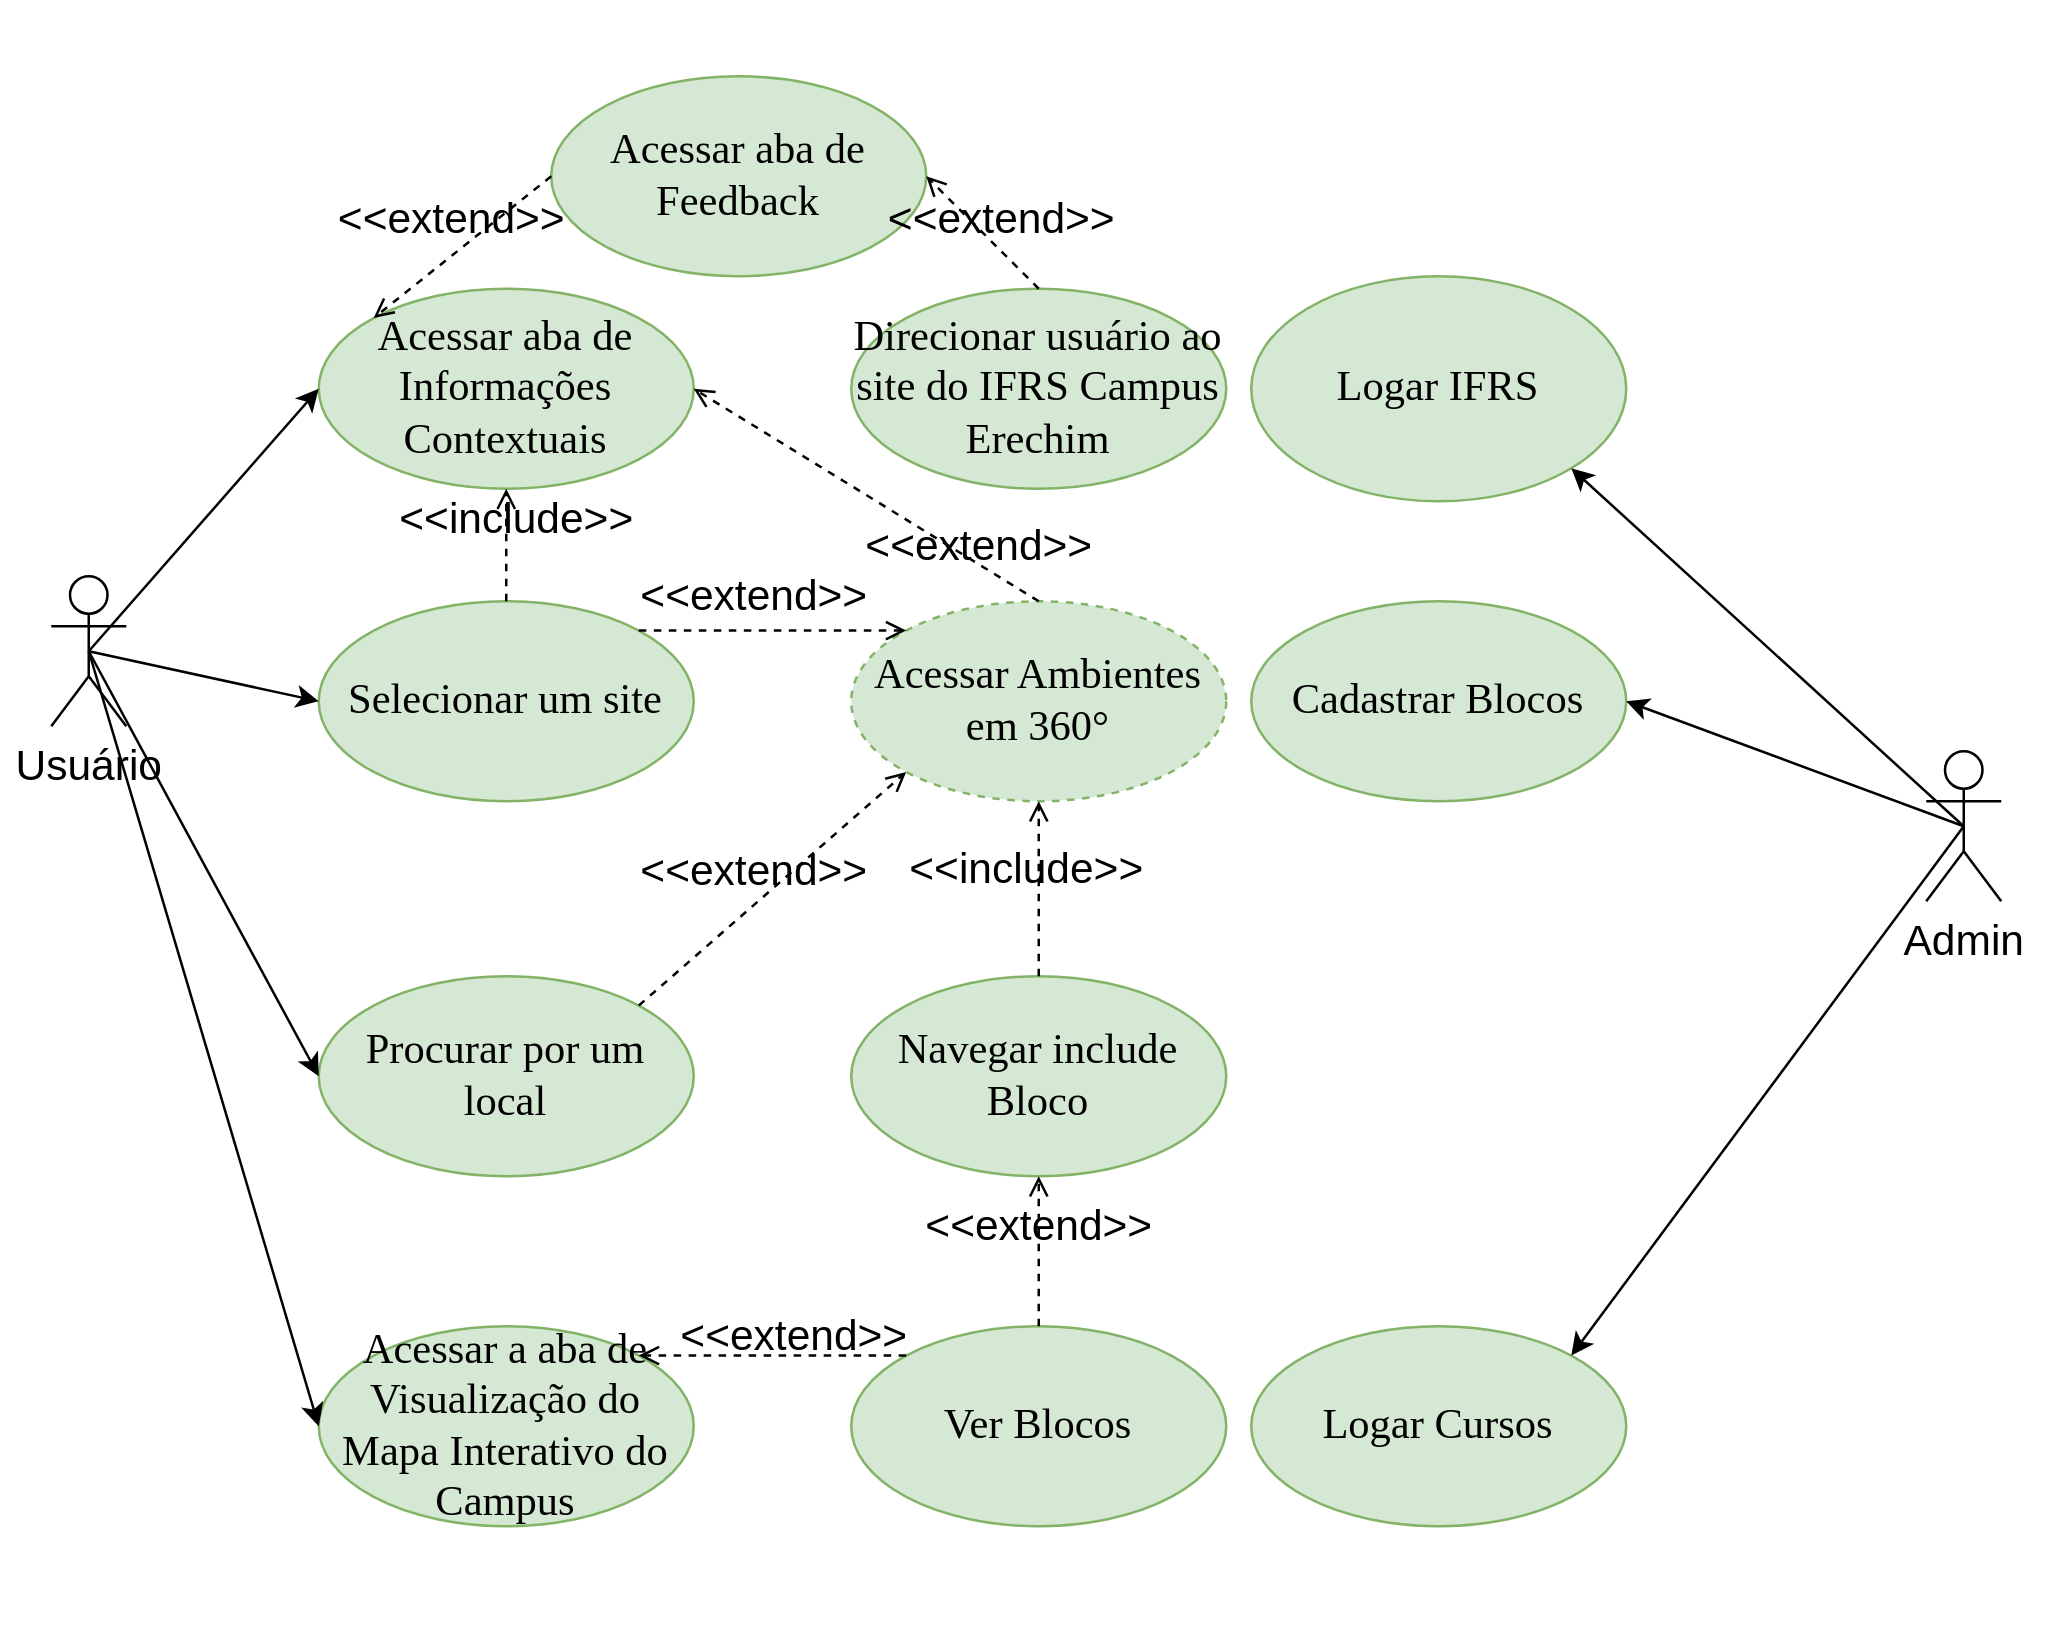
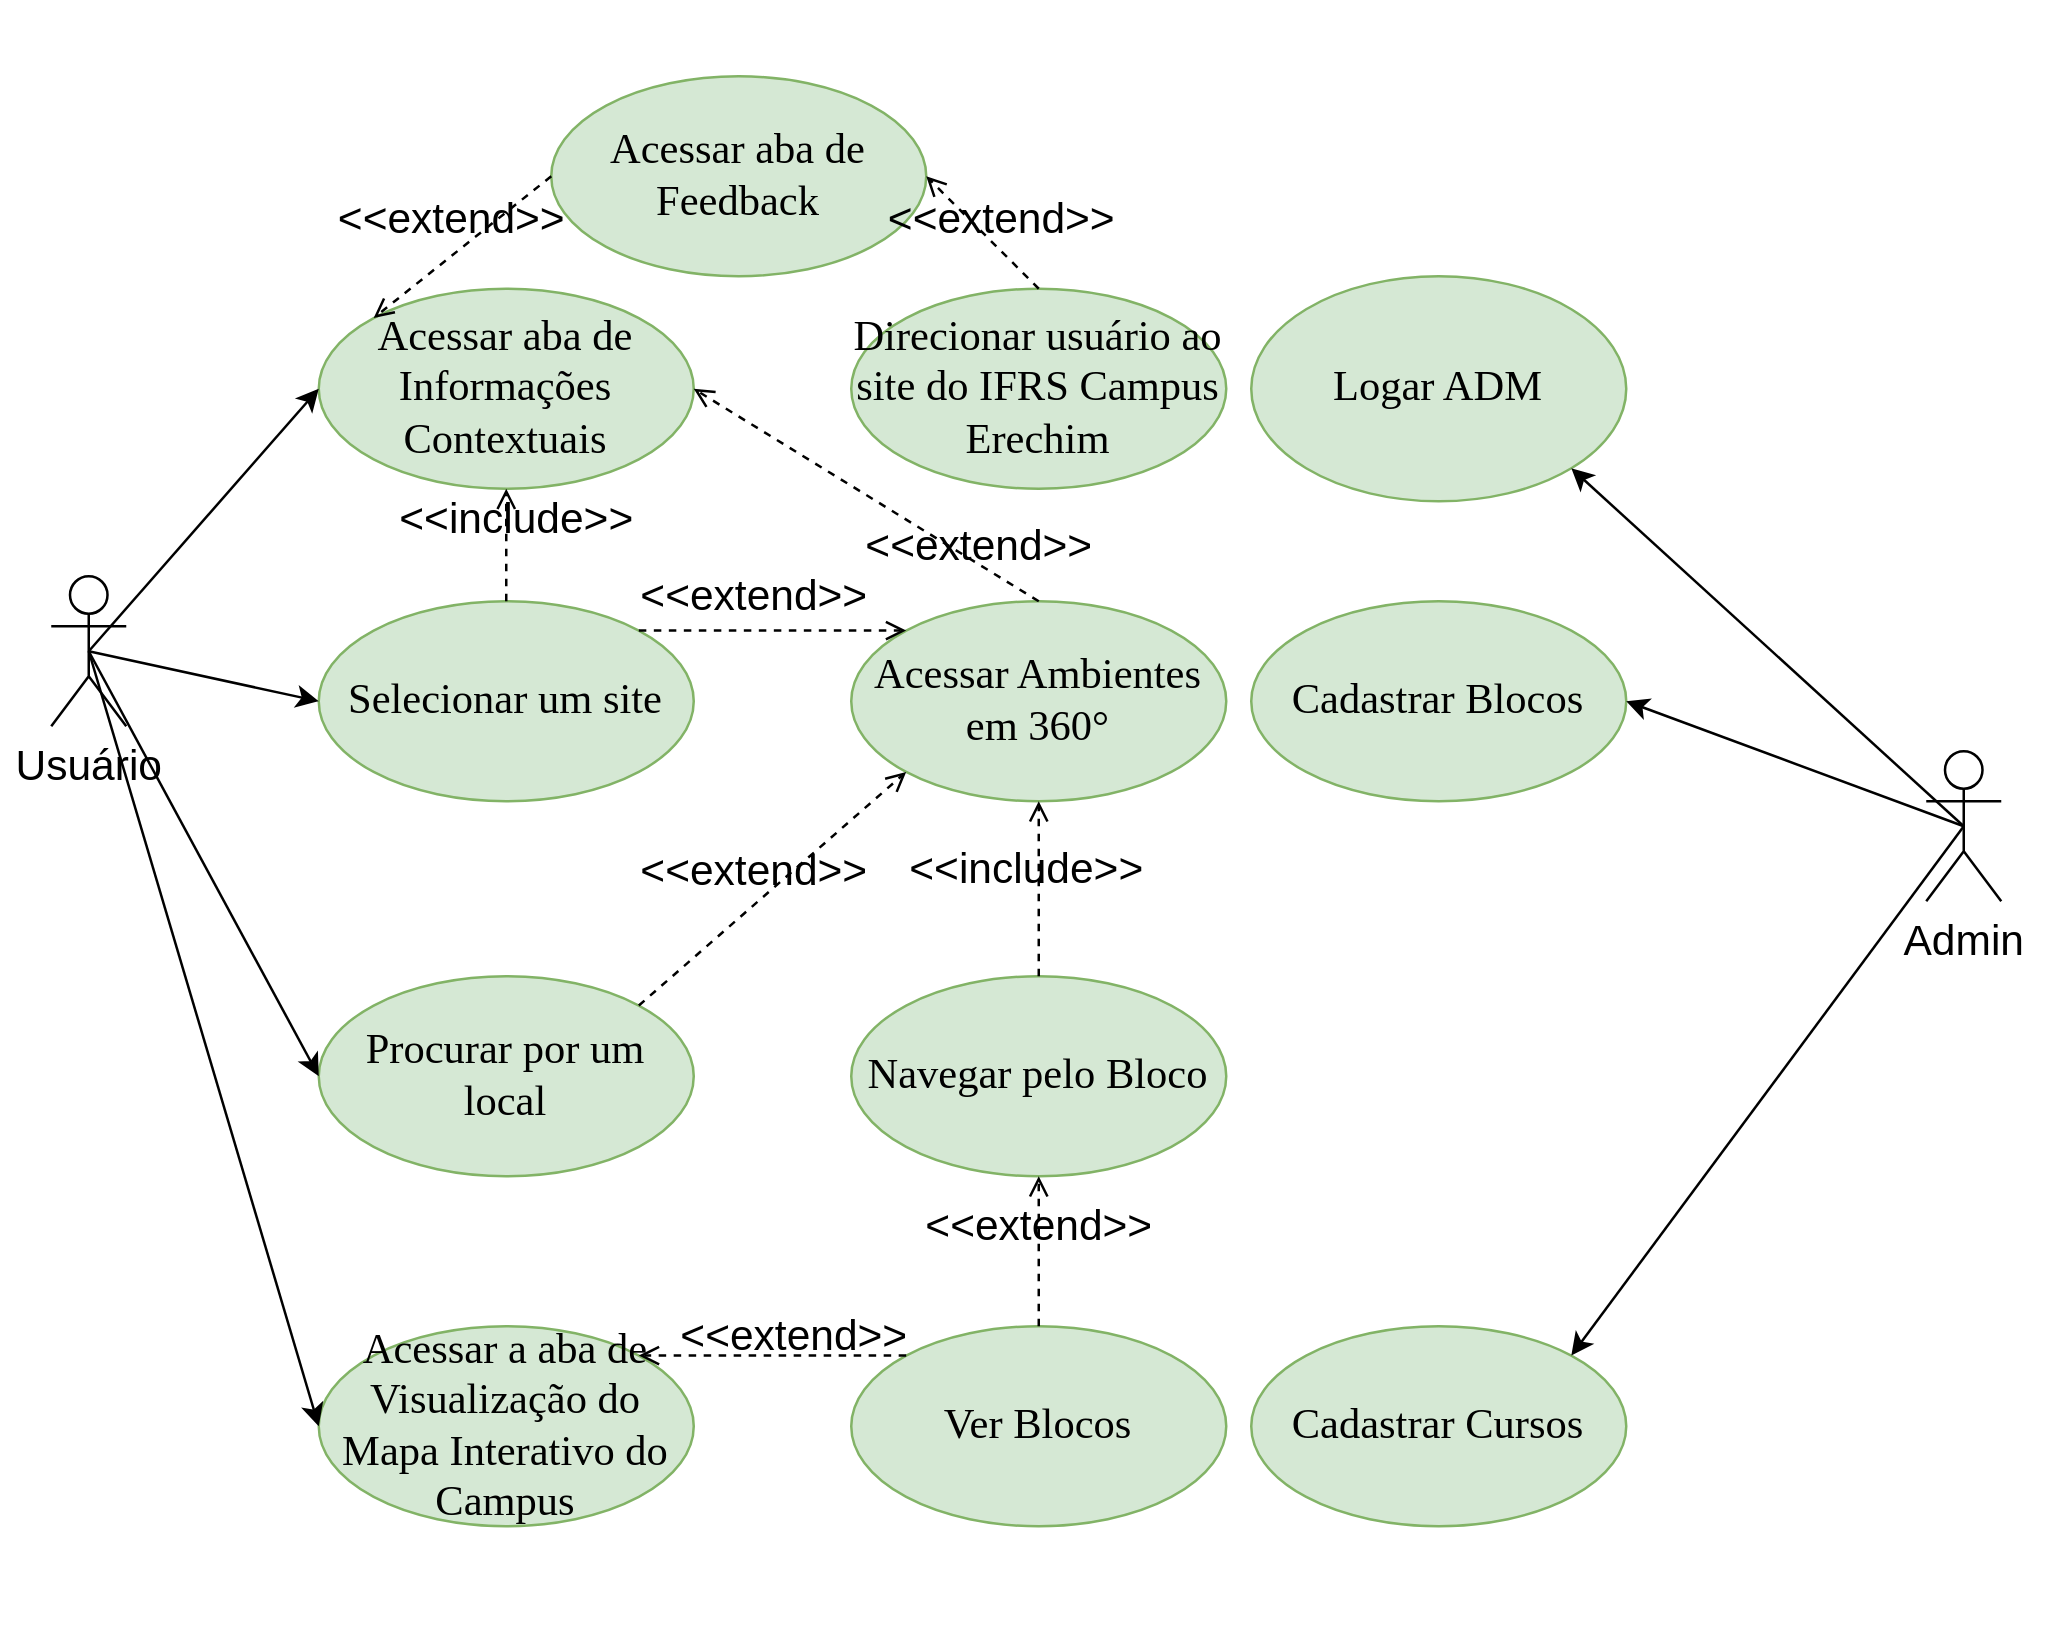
- <mxCell id="18" value="&lt;font face=&quot;Times New Roman, serif&quot;&gt;&lt;span style=&quot;white-space-collapse: preserve;&quot;&gt;Logar IFRS&lt;/span&gt;&lt;/font&gt;" style="ellipse;whiteSpace=wrap;html=1;fillColor=#d5e8d4;strokeColor=#82b366;fillStyle=auto;fontSize=17;align=center;" parent="1" vertex="1"><mxGeometry x="500" y="110" width="150" height="90" as="geometry" /></mxCell>
+ <mxCell id="18" value="&lt;font face=&quot;Times New Roman, serif&quot;&gt;&lt;span style=&quot;white-space-collapse: preserve;&quot;&gt;Logar ADM&lt;/span&gt;&lt;/font&gt;" style="ellipse;whiteSpace=wrap;html=1;fillColor=#d5e8d4;strokeColor=#82b366;fillStyle=auto;fontSize=17;align=center;" parent="1" vertex="1"><mxGeometry x="500" y="110" width="150" height="90" as="geometry" /></mxCell>
- <mxCell id="5" value="&lt;span id=&quot;docs-internal-guid-f24437e0-7fff-d3ac-d5e2-8a2f636085c8&quot;&gt;&lt;span style=&quot;font-family: &amp;quot;Times New Roman&amp;quot;, serif; background-color: transparent; font-variant-numeric: normal; font-variant-east-asian: normal; font-variant-alternates: normal; font-variant-position: normal; font-variant-emoji: normal; vertical-align: baseline; white-space-collapse: preserve;&quot;&gt;&lt;font&gt;Acessar Ambientes em 360°&lt;/font&gt;&lt;/span&gt;&lt;/span&gt;" style="ellipse;whiteSpace=wrap;html=1;fillColor=#d5e8d4;strokeColor=#82b366;fillStyle=auto;fontSize=17;align=center;dashed=1;" parent="1" vertex="1"><mxGeometry x="340" y="240" width="150" height="80" as="geometry" /></mxCell>
+ <mxCell id="5" value="&lt;span id=&quot;docs-internal-guid-f24437e0-7fff-d3ac-d5e2-8a2f636085c8&quot;&gt;&lt;span style=&quot;font-family: &amp;quot;Times New Roman&amp;quot;, serif; background-color: transparent; font-variant-numeric: normal; font-variant-east-asian: normal; font-variant-alternates: normal; font-variant-position: normal; font-variant-emoji: normal; vertical-align: baseline; white-space-collapse: preserve;&quot;&gt;&lt;font&gt;Acessar Ambientes em 360°&lt;/font&gt;&lt;/span&gt;&lt;/span&gt;" style="ellipse;whiteSpace=wrap;html=1;fillColor=#d5e8d4;strokeColor=#82b366;fillStyle=auto;fontSize=17;align=center;" parent="1" vertex="1"><mxGeometry x="340" y="240" width="150" height="80" as="geometry" /></mxCell>
- <mxCell id="11" value="&lt;span id=&quot;docs-internal-guid-2de2e511-7fff-af50-b191-71acd4dcefd2&quot;&gt;&lt;span style=&quot;font-family: &amp;quot;Times New Roman&amp;quot;, serif; background-color: transparent; font-variant-numeric: normal; font-variant-east-asian: normal; font-variant-alternates: normal; font-variant-position: normal; font-variant-emoji: normal; vertical-align: baseline; white-space-collapse: preserve;&quot;&gt;&lt;font&gt;Navegar include Bloco&lt;/font&gt;&lt;/span&gt;&lt;/span&gt;" style="ellipse;whiteSpace=wrap;html=1;fillColor=#d5e8d4;strokeColor=#82b366;fillStyle=auto;fontSize=17;align=center;" parent="1" vertex="1"><mxGeometry x="340" y="390" width="150" height="80" as="geometry" /></mxCell>
+ <mxCell id="11" value="&lt;span id=&quot;docs-internal-guid-2de2e511-7fff-af50-b191-71acd4dcefd2&quot;&gt;&lt;span style=&quot;font-family: &amp;quot;Times New Roman&amp;quot;, serif; background-color: transparent; font-variant-numeric: normal; font-variant-east-asian: normal; font-variant-alternates: normal; font-variant-position: normal; font-variant-emoji: normal; vertical-align: baseline; white-space-collapse: preserve;&quot;&gt;&lt;font&gt;Navegar pelo Bloco&lt;/font&gt;&lt;/span&gt;&lt;/span&gt;" style="ellipse;whiteSpace=wrap;html=1;fillColor=#d5e8d4;strokeColor=#82b366;fillStyle=auto;fontSize=17;align=center;" parent="1" vertex="1"><mxGeometry x="340" y="390" width="150" height="80" as="geometry" /></mxCell>
- <mxCell id="13" value="&lt;span id=&quot;docs-internal-guid-fb038e38-7fff-4dea-e3ec-efc2f691eba1&quot;&gt;&lt;span style=&quot;font-family: &amp;quot;Times New Roman&amp;quot;, serif; background-color: transparent; font-variant-numeric: normal; font-variant-east-asian: normal; font-variant-alternates: normal; font-variant-position: normal; font-variant-emoji: normal; vertical-align: baseline; white-space-collapse: preserve;&quot;&gt;&lt;font&gt;Logar Cursos&lt;/font&gt;&lt;/span&gt;&lt;/span&gt;" style="ellipse;whiteSpace=wrap;html=1;fillColor=#d5e8d4;strokeColor=#82b366;fillStyle=auto;fontSize=17;align=center;" parent="1" vertex="1"><mxGeometry x="500" y="530" width="150" height="80" as="geometry" /></mxCell>
+ <mxCell id="13" value="&lt;span id=&quot;docs-internal-guid-fb038e38-7fff-4dea-e3ec-efc2f691eba1&quot;&gt;&lt;span style=&quot;font-family: &amp;quot;Times New Roman&amp;quot;, serif; background-color: transparent; font-variant-numeric: normal; font-variant-east-asian: normal; font-variant-alternates: normal; font-variant-position: normal; font-variant-emoji: normal; vertical-align: baseline; white-space-collapse: preserve;&quot;&gt;&lt;font&gt;Cadastrar Cursos&lt;/font&gt;&lt;/span&gt;&lt;/span&gt;" style="ellipse;whiteSpace=wrap;html=1;fillColor=#d5e8d4;strokeColor=#82b366;fillStyle=auto;fontSize=17;align=center;" parent="1" vertex="1"><mxGeometry x="500" y="530" width="150" height="80" as="geometry" /></mxCell>
